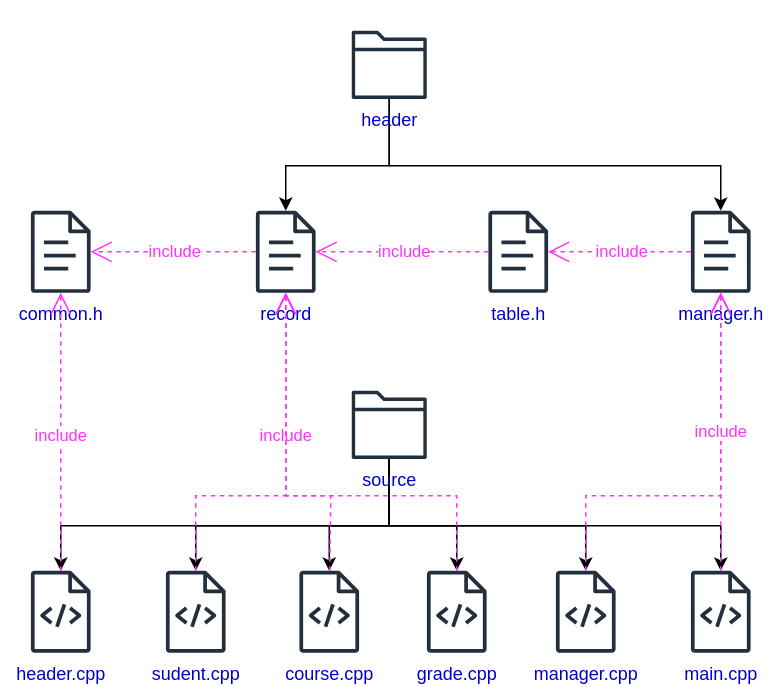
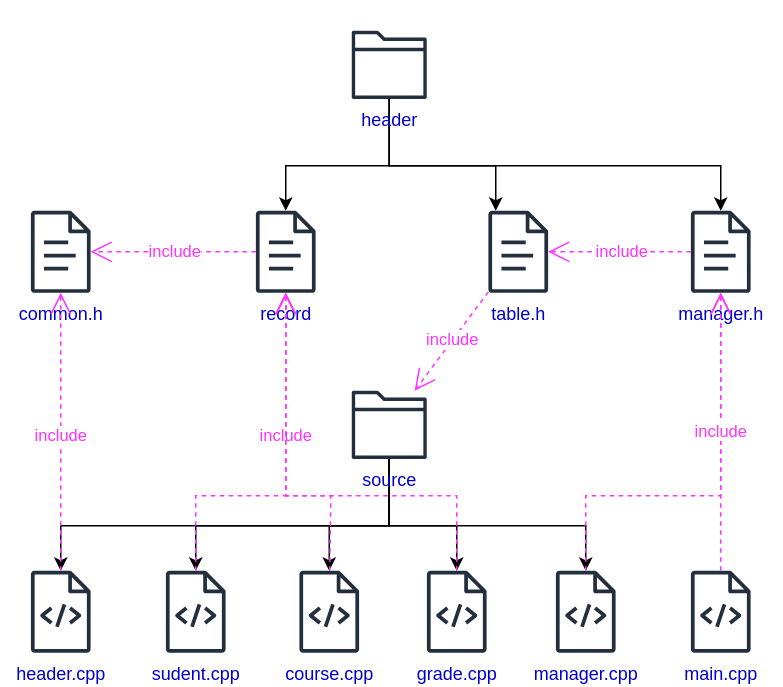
+ <mxCell id="3" style="edgeStyle=orthogonalEdgeStyle;rounded=0;orthogonalLoop=1;jettySize=auto;html=1;" edge="1" parent="1" source="5" target="15"><mxGeometry relative="1" as="geometry"><Array as="points"><mxPoint x="259" y="110" /><mxPoint x="330" y="110" /></Array></mxGeometry></mxCell>
- <mxCell id="30" value="&lt;font color=&quot;#ff33ff&quot;&gt;include&lt;/font&gt;" style="endArrow=open;endSize=12;dashed=1;html=1;rounded=0;fillColor=#f8cecc;strokeColor=#FF33FF;" edge="1" parent="1" source="15" target="7"><mxGeometry x="-0.028" width="160" relative="1" as="geometry"><mxPoint x="180" y="177" as="sourcePoint" /><mxPoint x="70" y="177" as="targetPoint" /><mxPoint as="offset" /></mxGeometry></mxCell>
+ <mxCell id="30" value="&lt;font color=&quot;#ff33ff&quot;&gt;include&lt;/font&gt;" style="endArrow=open;endSize=12;dashed=1;html=1;rounded=0;fillColor=#f8cecc;strokeColor=#FF33FF;" edge="1" parent="1" source="15" target="14"><mxGeometry x="-0.028" width="160" relative="1" as="geometry"><mxPoint x="180" y="177" as="sourcePoint" /><mxPoint x="70" y="177" as="targetPoint" /><mxPoint as="offset" /></mxGeometry></mxCell>
- <mxCell id="12" style="edgeStyle=orthogonalEdgeStyle;rounded=0;orthogonalLoop=1;jettySize=auto;html=1;" edge="1" parent="1" source="14" target="21"><mxGeometry relative="1" as="geometry"><Array as="points"><mxPoint x="259" y="350" /><mxPoint x="480" y="350" /></Array></mxGeometry></mxCell>
